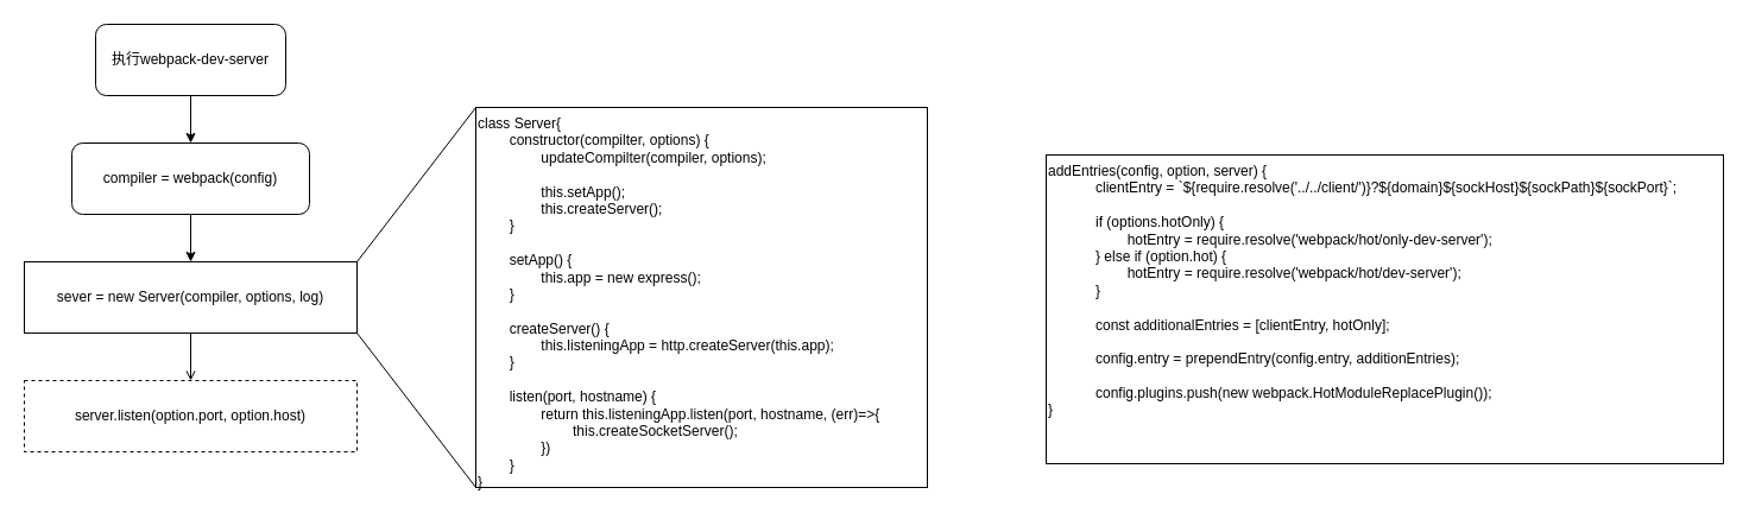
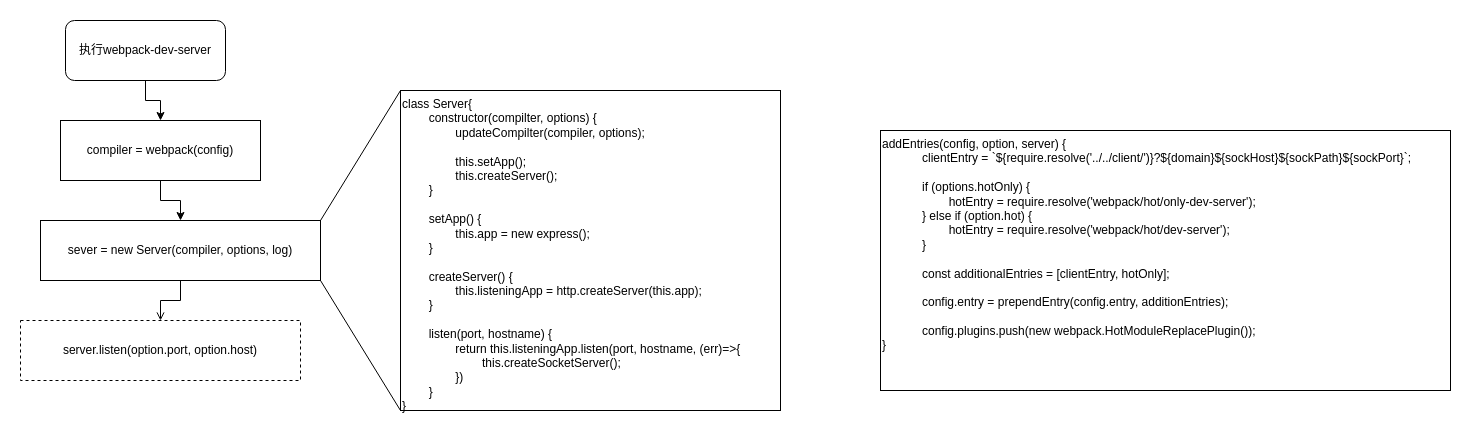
- <mxCell id="3" value="执行webpack-dev-server" style="rounded=1;whiteSpace=wrap;html=1;" vertex="1" parent="1"><mxGeometry x="80" y="20" width="160" height="60" as="geometry" /></mxCell>
+ <mxCell id="3" value="执行webpack-dev-server" style="rounded=1;whiteSpace=wrap;html=1;" vertex="1" parent="1"><mxGeometry x="65" y="20" width="160" height="60" as="geometry" /></mxCell>
- <mxCell id="5" value="compiler = webpack(config)" style="whiteSpace=wrap;html=1;rounded=1;" vertex="1" parent="1"><mxGeometry x="60" y="120" width="200" height="60" as="geometry" /></mxCell>
+ <mxCell id="5" value="compiler = webpack(config)" style="rounded=0;whiteSpace=wrap;html=1;" vertex="1" parent="1"><mxGeometry x="60" y="120" width="200" height="60" as="geometry" /></mxCell>
- <mxCell id="7" value="sever = new Server(compiler, options, log)" style="rounded=0;whiteSpace=wrap;html=1;" vertex="1" parent="1"><mxGeometry x="20" y="220" width="280" height="60" as="geometry" /></mxCell>
+ <mxCell id="7" value="sever = new Server(compiler, options, log)" style="rounded=0;whiteSpace=wrap;html=1;" vertex="1" parent="1"><mxGeometry x="40" y="220" width="280" height="60" as="geometry" /></mxCell>
